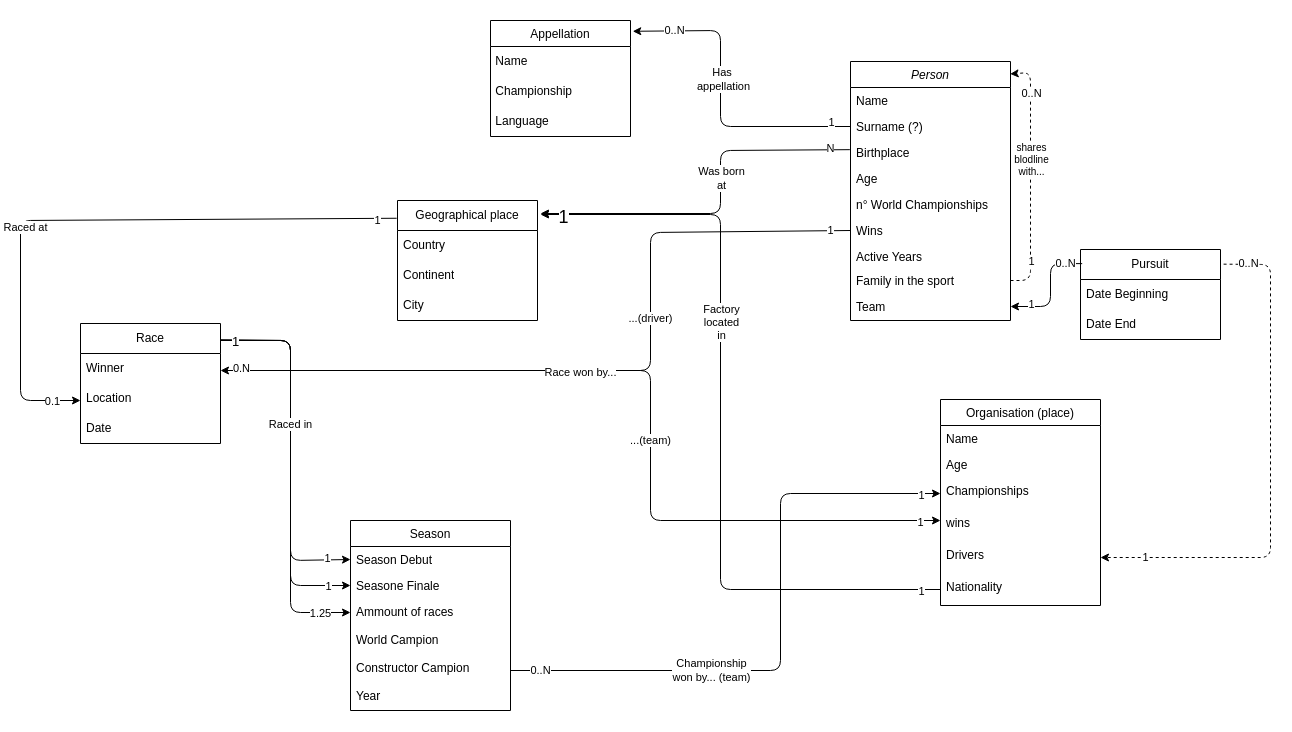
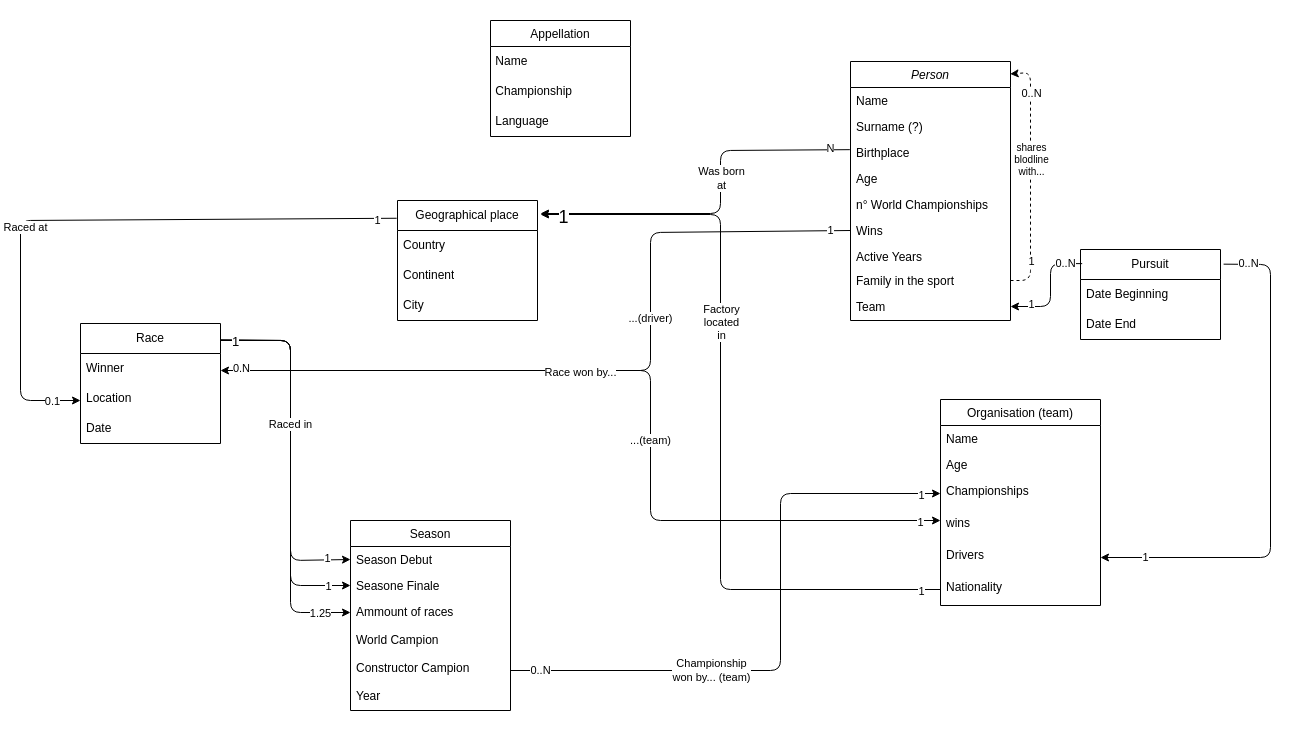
- <mxCell id="41" value="" style="curved=0;endArrow=classic;html=1;rounded=1;entryX=1.016;entryY=0.093;entryDx=0;entryDy=0;entryPerimeter=0;" parent="1" source="11" target="37" edge="1"><mxGeometry width="50" height="50" relative="1" as="geometry"><mxPoint x="830" y="169" as="sourcePoint" /><mxPoint x="880" y="119" as="targetPoint" /><Array as="points"><mxPoint x="720" y="126" /><mxPoint x="720" y="30" /></Array></mxGeometry></mxCell>
- <mxCell id="42" value="0..N" style="edgeLabel;html=1;align=center;verticalAlign=middle;resizable=0;points=[];" parent="41" vertex="1" connectable="0"><mxGeometry x="0.783" y="-1" relative="1" as="geometry"><mxPoint x="8" as="offset" /></mxGeometry></mxCell>
- <mxCell id="43" value="1" style="edgeLabel;html=1;align=center;verticalAlign=middle;resizable=0;points=[];" parent="41" vertex="1" connectable="0"><mxGeometry x="-0.837" y="-5" relative="1" as="geometry"><mxPoint x="6" as="offset" /></mxGeometry></mxCell>
- <mxCell id="44" value="&lt;div&gt;Has&amp;nbsp;&lt;/div&gt;&lt;div&gt;appellation&lt;/div&gt;" style="edgeLabel;html=1;align=center;verticalAlign=middle;resizable=0;points=[];" parent="41" vertex="1" connectable="0"><mxGeometry x="-0.042" y="-2" relative="1" as="geometry"><mxPoint y="-28" as="offset" /></mxGeometry></mxCell>
- <mxCell id="23" value="Organisation (place)" style="swimlane;fontStyle=0;align=center;verticalAlign=top;childLayout=stackLayout;horizontal=1;startSize=26;horizontalStack=0;resizeParent=1;resizeLast=0;collapsible=1;marginBottom=0;rounded=0;shadow=0;strokeWidth=1;" parent="1" vertex="1"><mxGeometry x="940" y="399" width="160" height="206" as="geometry"><mxRectangle x="340" y="380" width="170" height="26" as="alternateBounds" /></mxGeometry></mxCell>
+ <mxCell id="23" value="Organisation (team)" style="swimlane;fontStyle=0;align=center;verticalAlign=top;childLayout=stackLayout;horizontal=1;startSize=26;horizontalStack=0;resizeParent=1;resizeLast=0;collapsible=1;marginBottom=0;rounded=0;shadow=0;strokeWidth=1;" parent="1" vertex="1"><mxGeometry x="940" y="399" width="160" height="206" as="geometry"><mxRectangle x="340" y="380" width="170" height="26" as="alternateBounds" /></mxGeometry></mxCell>
- <mxCell id="55" value="" style="curved=0;endArrow=classic;html=1;rounded=1;exitX=1.022;exitY=0.163;exitDx=0;exitDy=0;exitPerimeter=0;entryX=1;entryY=0.5;entryDx=0;entryDy=0;dashed=1;" parent="1" source="49" target="28" edge="1"><mxGeometry width="50" height="50" relative="1" as="geometry"><mxPoint x="970" y="369" as="sourcePoint" /><mxPoint x="1020" y="319" as="targetPoint" /><Array as="points"><mxPoint x="1270" y="264" /><mxPoint x="1270" y="557" /></Array></mxGeometry></mxCell>
+ <mxCell id="55" value="" style="curved=0;endArrow=classic;html=1;rounded=1;exitX=1.022;exitY=0.163;exitDx=0;exitDy=0;exitPerimeter=0;entryX=1;entryY=0.5;entryDx=0;entryDy=0;" parent="1" source="49" target="28" edge="1"><mxGeometry width="50" height="50" relative="1" as="geometry"><mxPoint x="970" y="369" as="sourcePoint" /><mxPoint x="1020" y="319" as="targetPoint" /><Array as="points"><mxPoint x="1270" y="264" /><mxPoint x="1270" y="557" /></Array></mxGeometry></mxCell>
